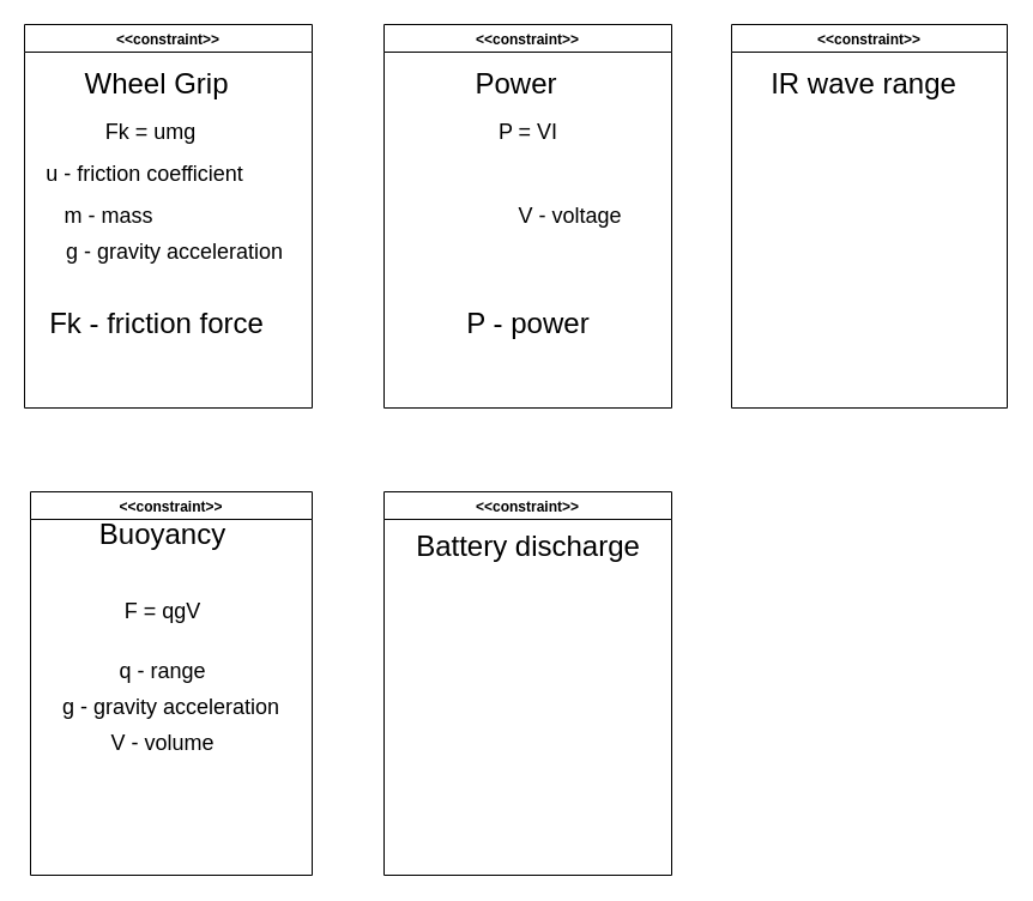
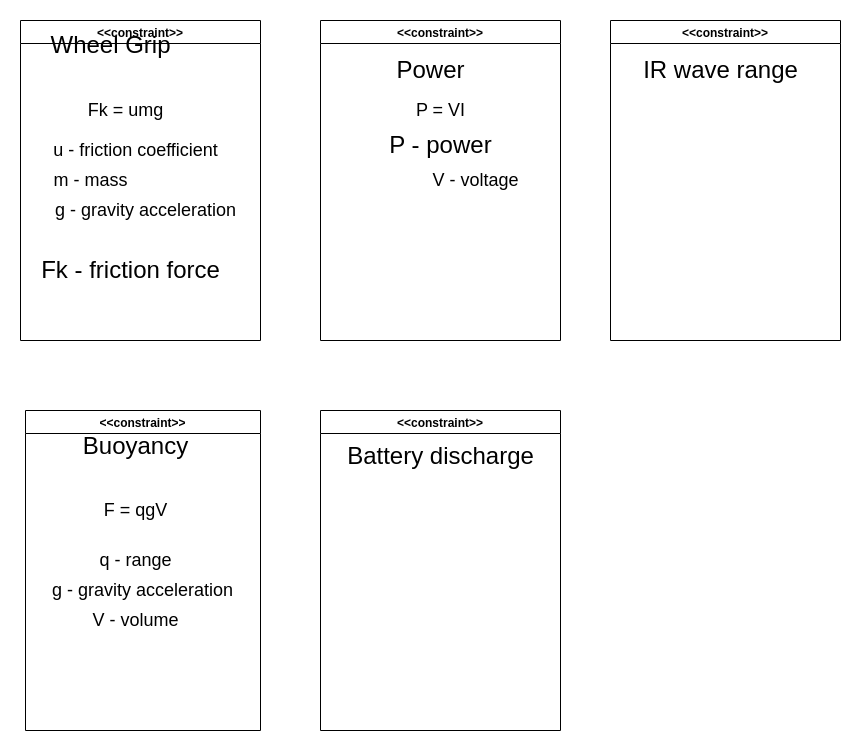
- <mxCell id="3" value="&lt;font style=&quot;font-size: 24px&quot;&gt;Wheel Grip&lt;/font&gt;" style="text;html=1;align=center;verticalAlign=middle;resizable=0;points=[];autosize=1;" vertex="1" parent="2"><mxGeometry x="40" y="40" width="140" height="20" as="geometry" /></mxCell>
+ <mxCell id="3" value="&lt;font style=&quot;font-size: 24px&quot;&gt;Wheel Grip&lt;/font&gt;" style="text;html=1;align=center;verticalAlign=middle;resizable=0;points=[];autosize=1;" vertex="1" parent="2"><mxGeometry x="20" y="15" width="140" height="20" as="geometry" /></mxCell>
- <mxCell id="5" value="&lt;font style=&quot;font-size: 18px&quot;&gt;u - friction coefficient&lt;/font&gt;" style="text;html=1;align=center;verticalAlign=middle;resizable=0;points=[];autosize=1;" vertex="1" parent="2"><mxGeometry x="10" y="115" width="180" height="20" as="geometry" /></mxCell>
+ <mxCell id="5" value="&lt;font style=&quot;font-size: 18px&quot;&gt;u - friction coefficient&lt;/font&gt;" style="text;html=1;align=center;verticalAlign=middle;resizable=0;points=[];autosize=1;" vertex="1" parent="2"><mxGeometry x="25" y="120" width="180" height="20" as="geometry" /></mxCell>
- <mxCell id="19" value="&lt;font style=&quot;font-size: 24px&quot;&gt;P - power&lt;/font&gt;" style="text;html=1;align=center;verticalAlign=middle;resizable=0;points=[];autosize=1;" vertex="1" parent="15"><mxGeometry x="60" y="240" width="120" height="20" as="geometry" /></mxCell>
+ <mxCell id="19" value="&lt;font style=&quot;font-size: 24px&quot;&gt;P - power&lt;/font&gt;" style="text;html=1;align=center;verticalAlign=middle;resizable=0;points=[];autosize=1;" vertex="1" parent="15"><mxGeometry x="60" y="115" width="120" height="20" as="geometry" /></mxCell>
